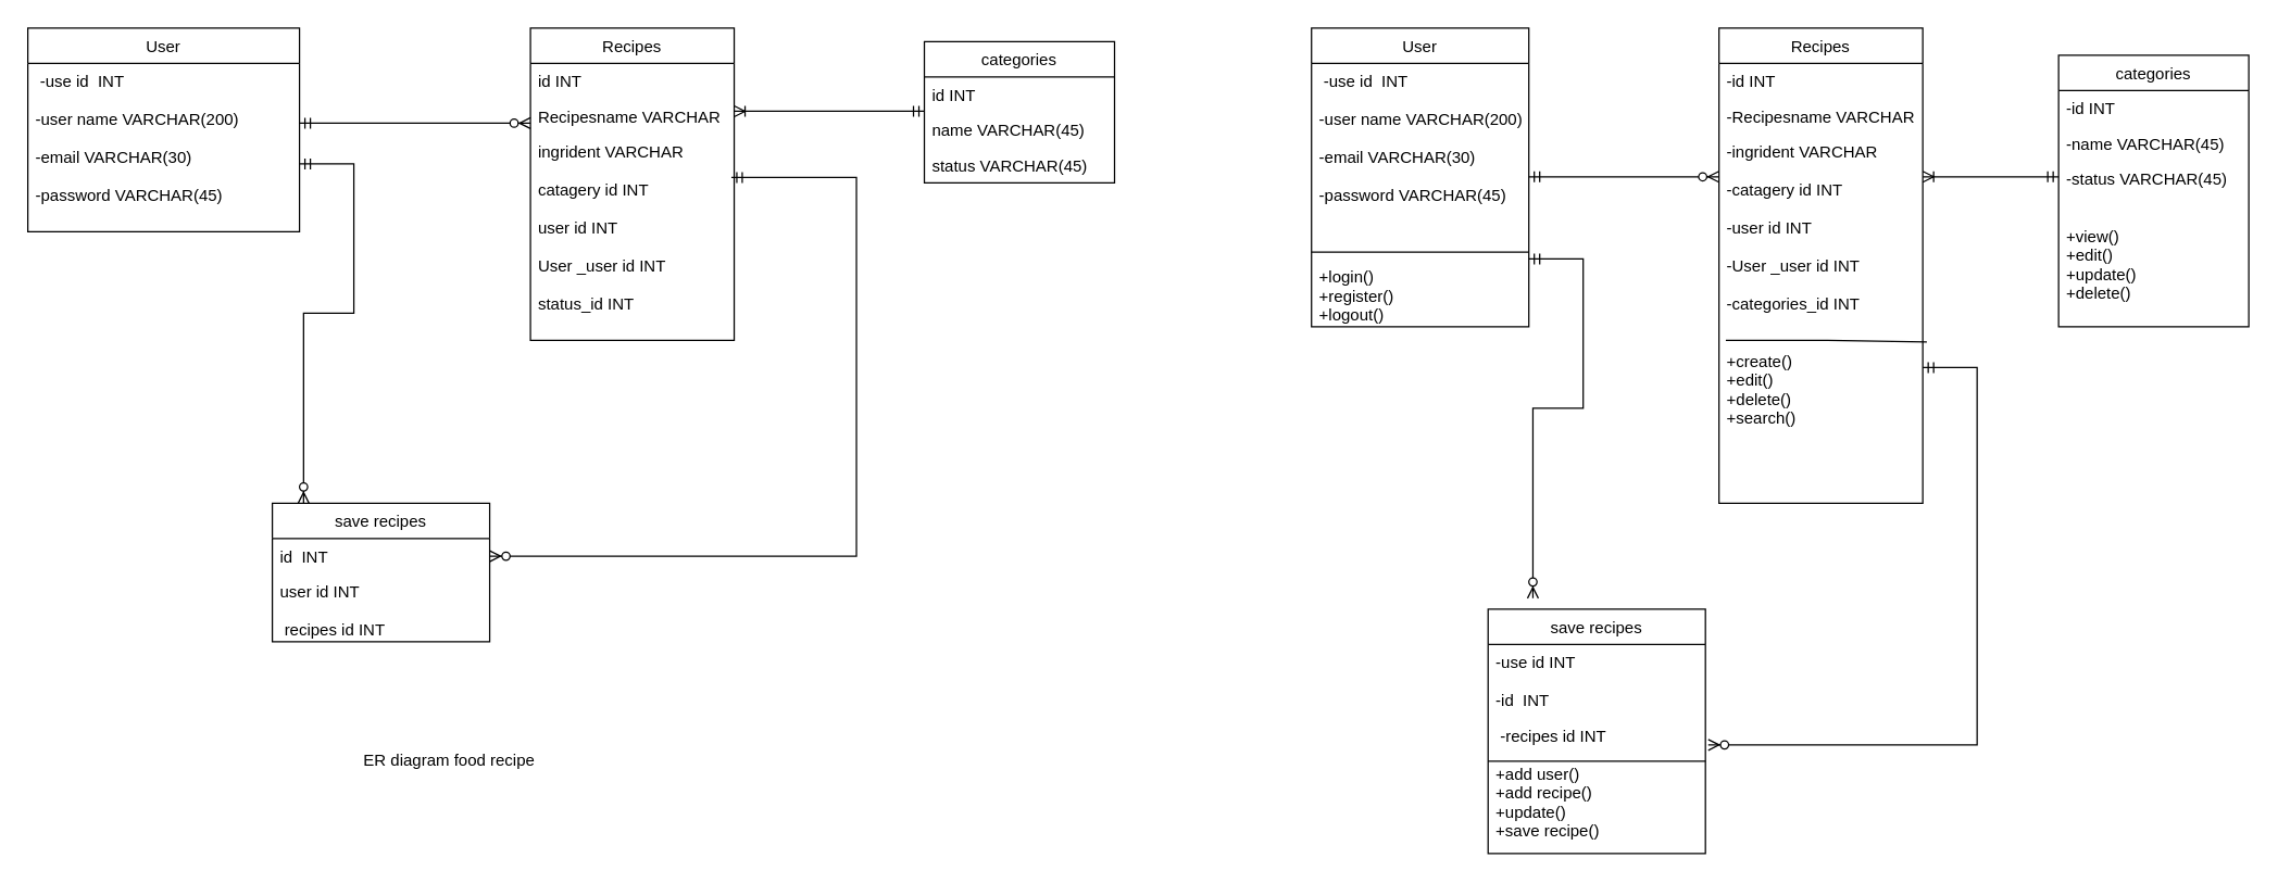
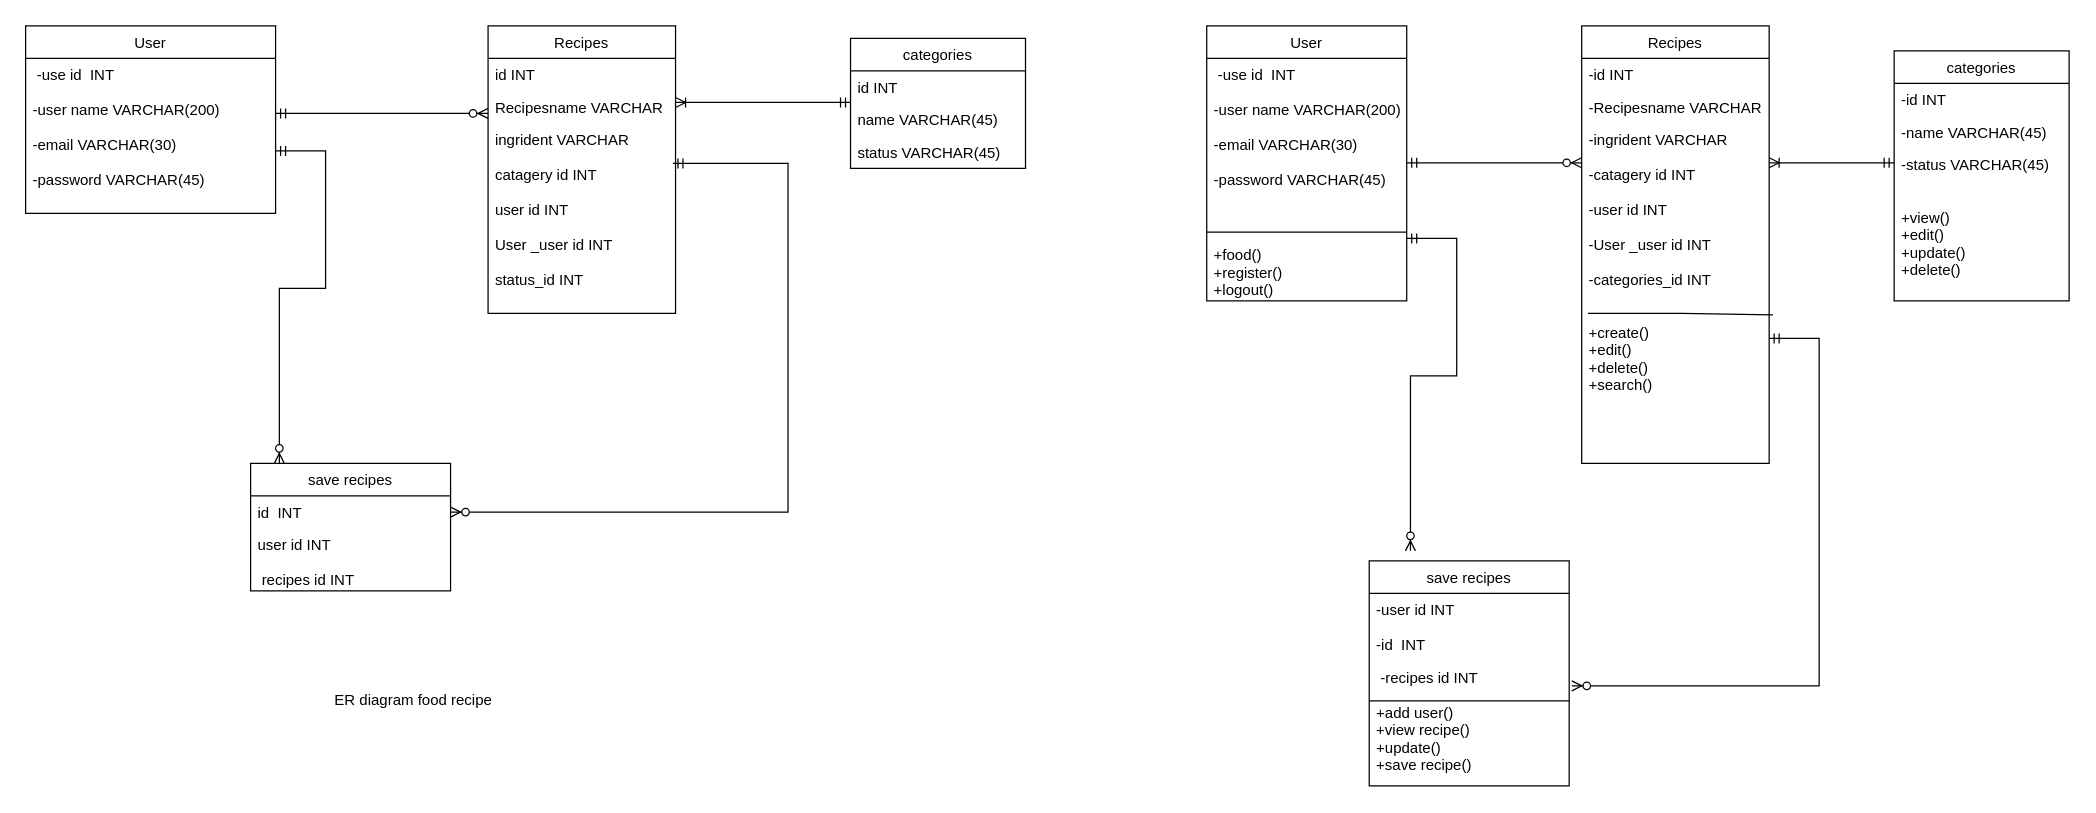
- <mxCell id="5" value="+login()&#10;+register()&#10;+logout()" style="text;strokeColor=none;fillColor=none;align=left;verticalAlign=top;spacingLeft=4;spacingRight=4;overflow=hidden;rotatable=0;points=[[0,0.5],[1,0.5]];portConstraint=eastwest;" vertex="1" parent="2"><mxGeometry y="170" width="160" height="50" as="geometry" /></mxCell>
+ <mxCell id="5" value="+food()&#10;+register()&#10;+logout()" style="text;strokeColor=none;fillColor=none;align=left;verticalAlign=top;spacingLeft=4;spacingRight=4;overflow=hidden;rotatable=0;points=[[0,0.5],[1,0.5]];portConstraint=eastwest;" vertex="1" parent="2"><mxGeometry y="170" width="160" height="50" as="geometry" /></mxCell>
- <mxCell id="16" value="-use id INT" style="text;strokeColor=none;fillColor=none;align=left;verticalAlign=top;spacingLeft=4;spacingRight=4;overflow=hidden;rotatable=0;points=[[0,0.5],[1,0.5]];portConstraint=eastwest;" vertex="1" parent="15"><mxGeometry y="26" width="160" height="28" as="geometry" /></mxCell>
+ <mxCell id="16" value="-user id INT" style="text;strokeColor=none;fillColor=none;align=left;verticalAlign=top;spacingLeft=4;spacingRight=4;overflow=hidden;rotatable=0;points=[[0,0.5],[1,0.5]];portConstraint=eastwest;" vertex="1" parent="15"><mxGeometry y="26" width="160" height="28" as="geometry" /></mxCell>
- <mxCell id="19" value=" -recipes id INT&#10;&#10;+add user()&#10;+add recipe()&#10;+update()&#10;+save recipe()" style="text;strokeColor=none;fillColor=none;align=left;verticalAlign=top;spacingLeft=4;spacingRight=4;overflow=hidden;rotatable=0;points=[[0,0.5],[1,0.5]];portConstraint=eastwest;" vertex="1" parent="15"><mxGeometry y="80" width="160" height="100" as="geometry" /></mxCell>
+ <mxCell id="19" value=" -recipes id INT&#10;&#10;+add user()&#10;+view recipe()&#10;+update()&#10;+save recipe()" style="text;strokeColor=none;fillColor=none;align=left;verticalAlign=top;spacingLeft=4;spacingRight=4;overflow=hidden;rotatable=0;points=[[0,0.5],[1,0.5]];portConstraint=eastwest;" vertex="1" parent="15"><mxGeometry y="80" width="160" height="100" as="geometry" /></mxCell>
